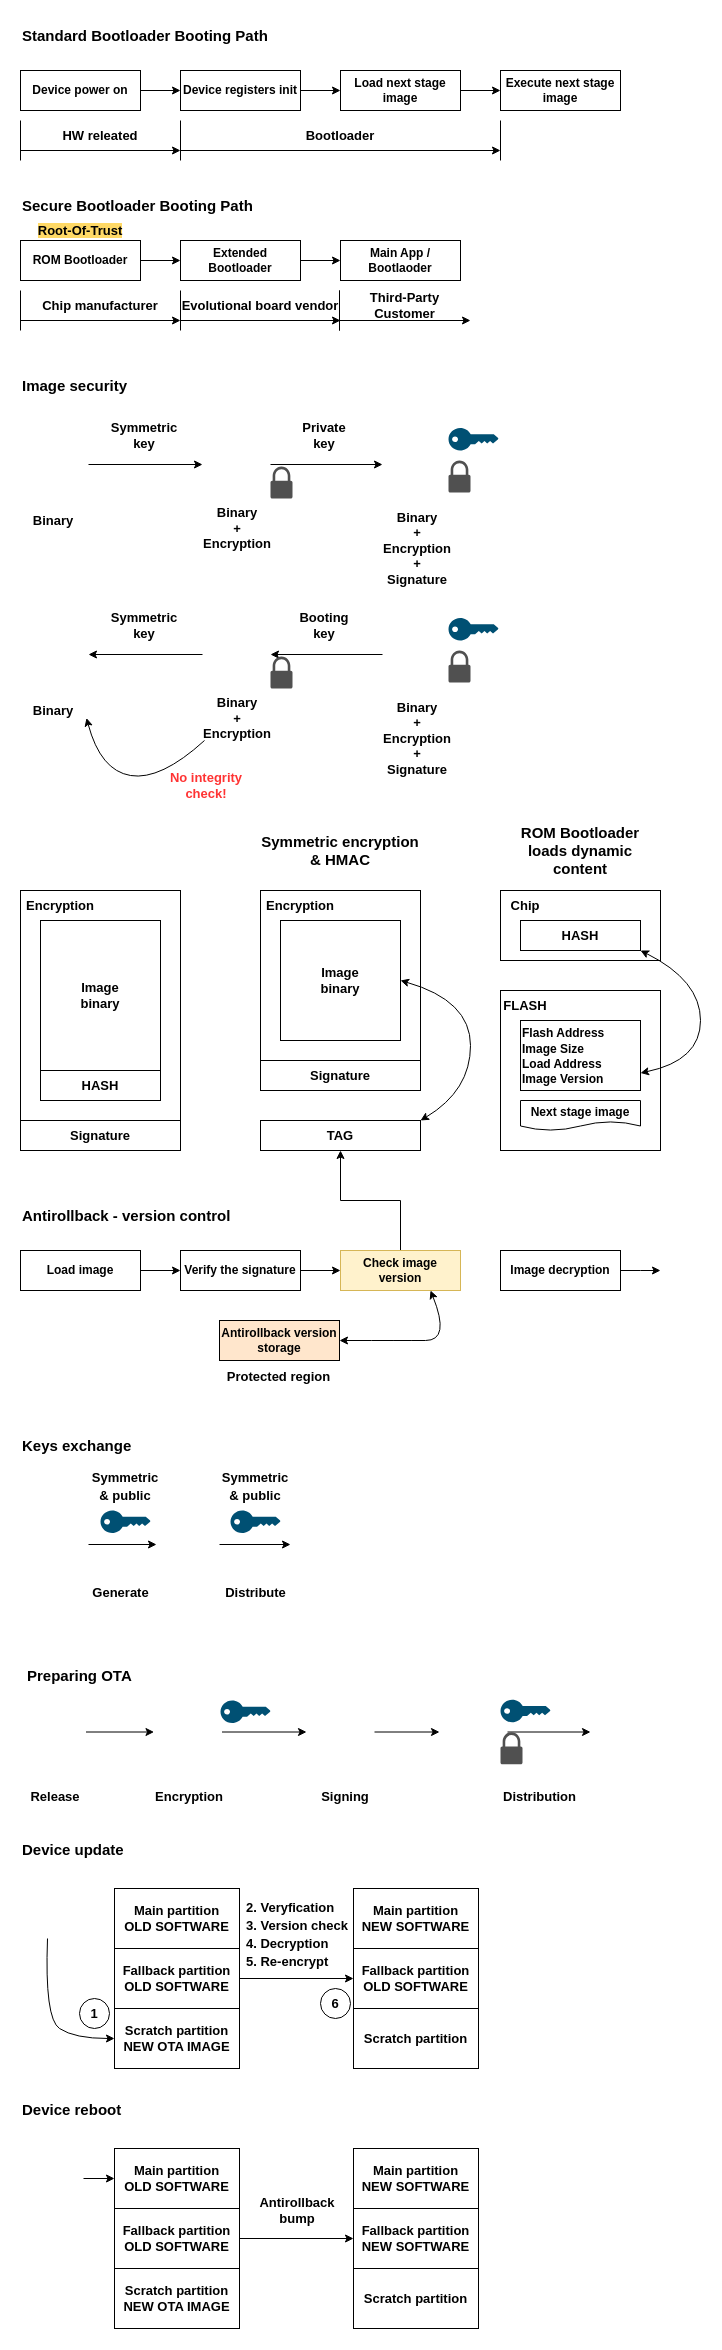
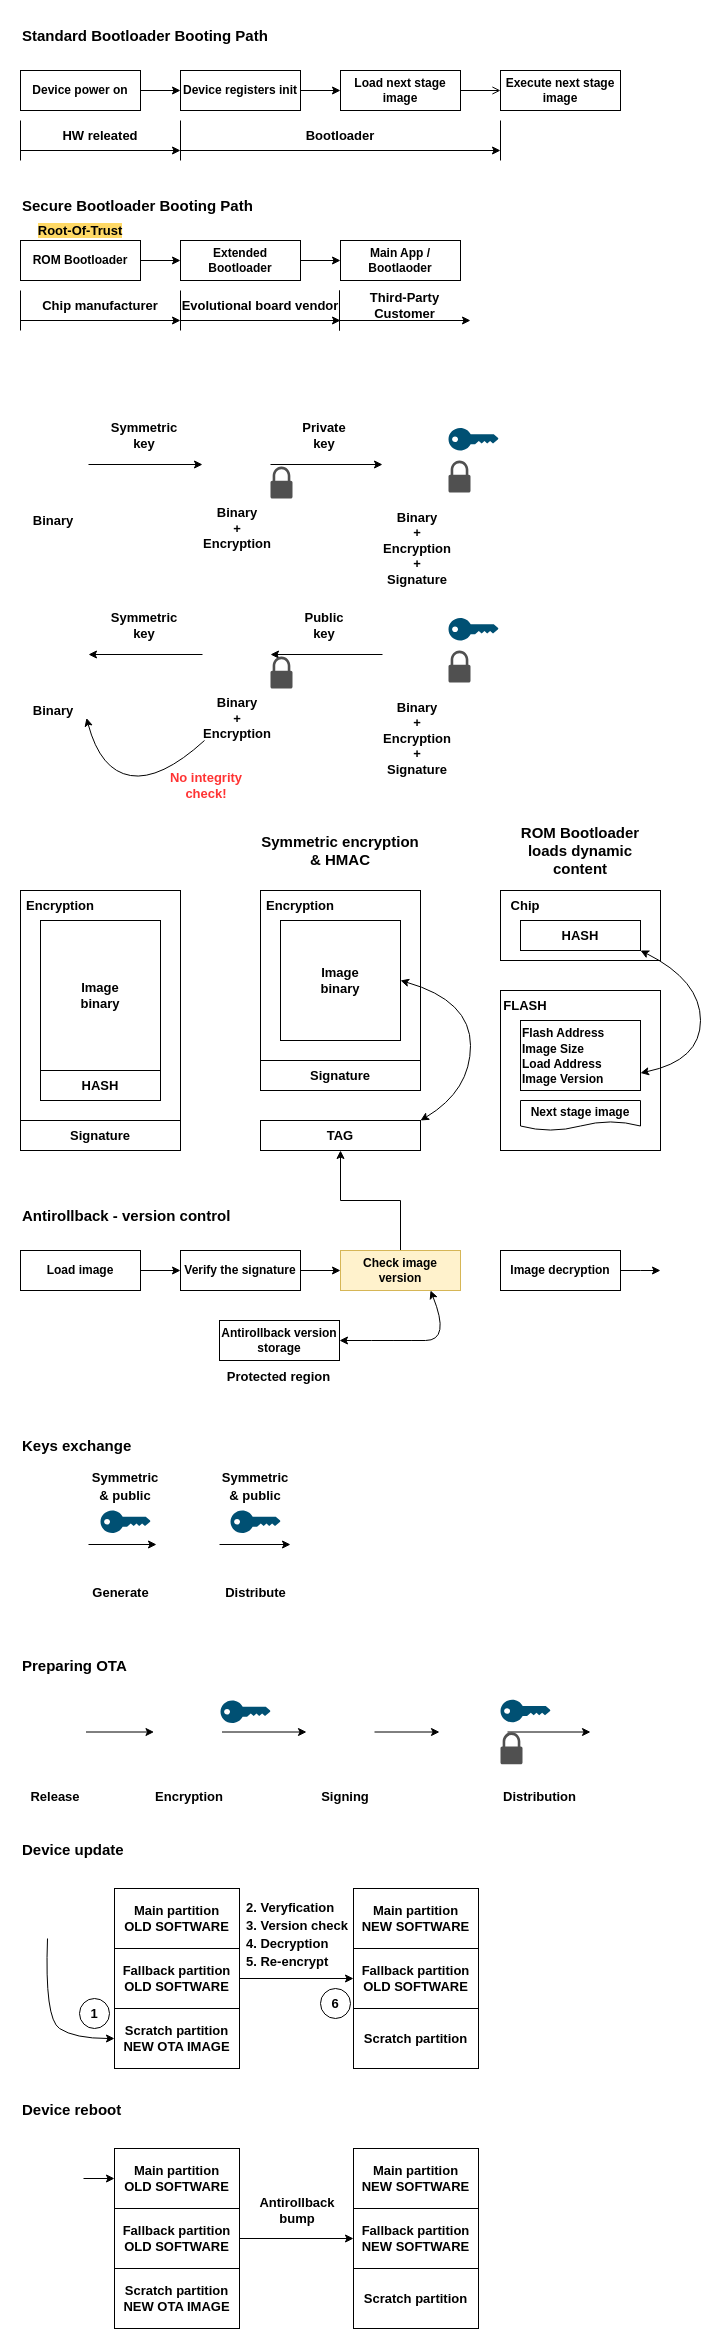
- <mxCell id="6" value="" style="edgeStyle=orthogonalEdgeStyle;rounded=0;orthogonalLoop=1;jettySize=auto;html=1;fontSize=15;" edge="1" parent="1" source="7" target="8"><mxGeometry relative="1" as="geometry" /></mxCell>
+ <mxCell id="6" value="" style="edgeStyle=orthogonalEdgeStyle;rounded=0;orthogonalLoop=1;jettySize=auto;html=1;fontSize=15;endArrow=open;" edge="1" parent="1" source="7" target="8"><mxGeometry relative="1" as="geometry" /></mxCell>
- <mxCell id="36" value="Image security" style="text;html=1;strokeColor=none;fillColor=none;align=left;verticalAlign=middle;whiteSpace=wrap;rounded=0;fontSize=15;fontStyle=1" vertex="1" parent="1"><mxGeometry x="20" y="370" width="260" height="30" as="geometry" /></mxCell>
- <mxCell id="54" value="Booting&lt;br&gt;key" style="text;html=1;strokeColor=none;fillColor=none;align=center;verticalAlign=middle;whiteSpace=wrap;rounded=0;fontSize=13;fontStyle=1" vertex="1" parent="1"><mxGeometry x="268" y="610" width="112" height="30" as="geometry" /></mxCell>
+ <mxCell id="54" value="Public&lt;br&gt;key" style="text;html=1;strokeColor=none;fillColor=none;align=center;verticalAlign=middle;whiteSpace=wrap;rounded=0;fontSize=13;fontStyle=1" vertex="1" parent="1"><mxGeometry x="268" y="610" width="112" height="30" as="geometry" /></mxCell>
- <mxCell id="93" value="&lt;b&gt;Antirollback version storage&lt;/b&gt;" style="rounded=0;whiteSpace=wrap;html=1;fillColor=#ffe6cc;" vertex="1" parent="1"><mxGeometry x="219" y="1320" width="120" height="40" as="geometry" /></mxCell>
+ <mxCell id="93" value="&lt;b&gt;Antirollback version storage&lt;/b&gt;" style="rounded=0;whiteSpace=wrap;html=1;" vertex="1" parent="1"><mxGeometry x="219" y="1320" width="120" height="40" as="geometry" /></mxCell>
- <mxCell id="110" value="Preparing OTA" style="text;html=1;strokeColor=none;fillColor=none;align=left;verticalAlign=middle;whiteSpace=wrap;rounded=0;fontSize=15;fontStyle=1" vertex="1" parent="1"><mxGeometry x="25" y="1660" width="260" height="30" as="geometry" /></mxCell>
+ <mxCell id="110" value="Preparing OTA" style="text;html=1;strokeColor=none;fillColor=none;align=left;verticalAlign=middle;whiteSpace=wrap;rounded=0;fontSize=15;fontStyle=1" vertex="1" parent="1"><mxGeometry x="20" y="1650" width="260" height="30" as="geometry" /></mxCell>
